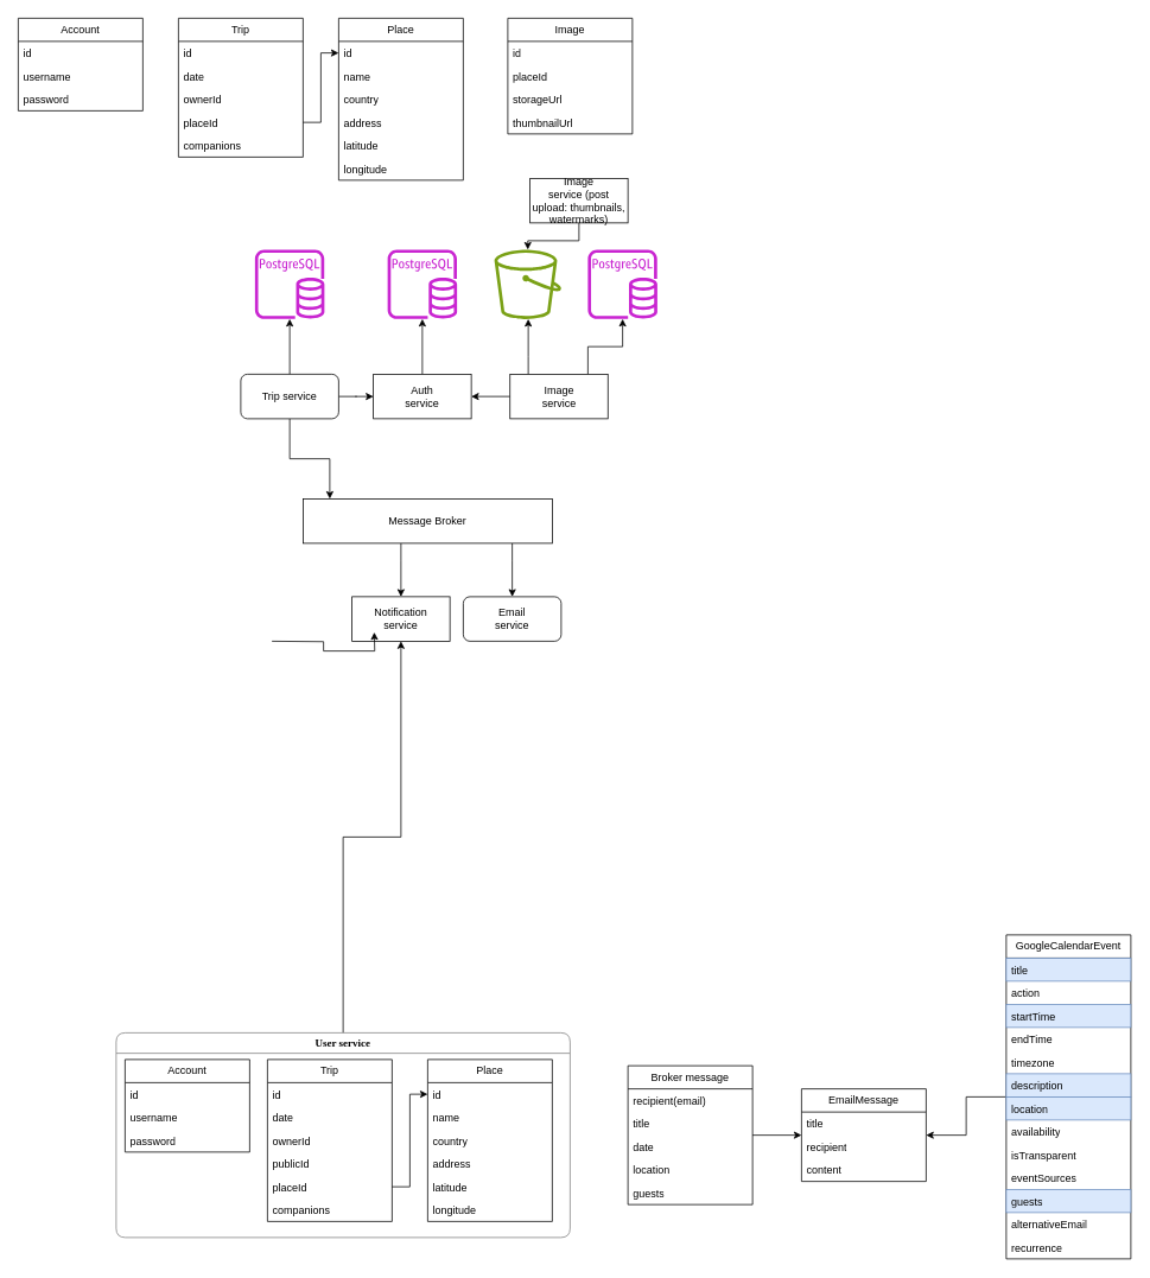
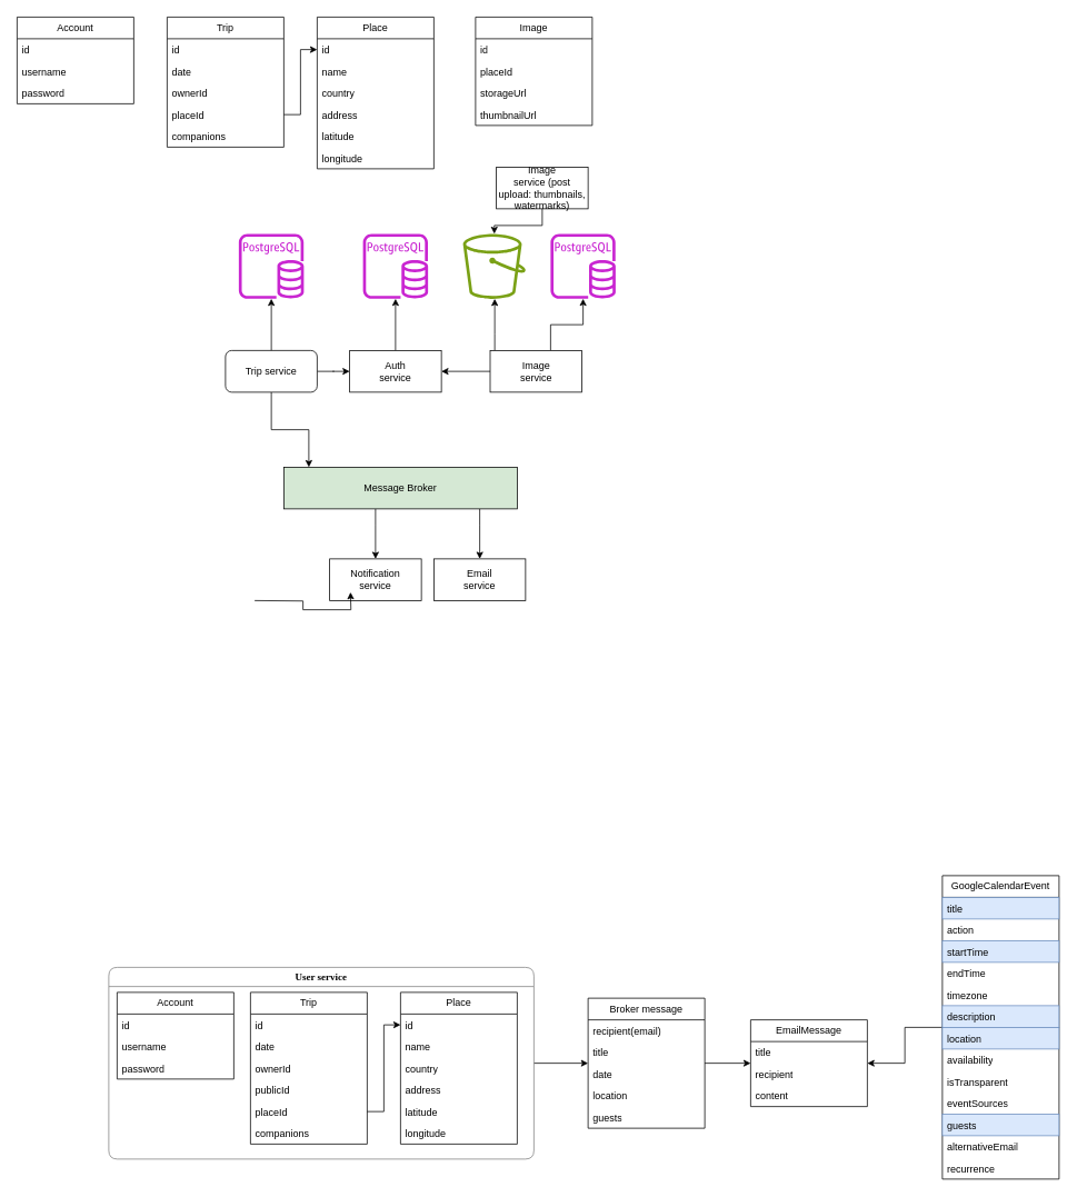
- <mxCell id="33" value="Image&lt;div&gt;service&lt;/div&gt;" style="html=1;whiteSpace=wrap;" parent="1" vertex="1"><mxGeometry x="572.5" y="420" width="110" height="50" as="geometry" /></mxCell>
+ <mxCell id="33" value="Image&lt;div&gt;service&lt;/div&gt;" style="html=1;whiteSpace=wrap;" parent="1" vertex="1"><mxGeometry x="587.5" y="420" width="110" height="50" as="geometry" /></mxCell>
- <mxCell id="23" value="Message Broker" style="html=1;whiteSpace=wrap;" parent="1" vertex="1"><mxGeometry x="340" y="560" width="280" height="50" as="geometry" /></mxCell>
+ <mxCell id="23" value="Message Broker" style="html=1;whiteSpace=wrap;fillColor=#d5e8d4;" parent="1" vertex="1"><mxGeometry x="340" y="560" width="280" height="50" as="geometry" /></mxCell>
- <mxCell id="34" value="Email&lt;br&gt;service" style="html=1;whiteSpace=wrap;rounded=1;" parent="1" vertex="1"><mxGeometry x="520" y="670" width="110" height="50" as="geometry" /></mxCell>
+ <mxCell id="34" value="Email&lt;br&gt;service" style="html=1;whiteSpace=wrap;" parent="1" vertex="1"><mxGeometry x="520" y="670" width="110" height="50" as="geometry" /></mxCell>
- <mxCell id="58" style="edgeStyle=orthogonalEdgeStyle;rounded=0;orthogonalLoop=1;jettySize=auto;html=1;" parent="1" source="59" target="20" edge="1"><mxGeometry relative="1" as="geometry" /></mxCell>
+ <mxCell id="58" style="edgeStyle=orthogonalEdgeStyle;rounded=0;orthogonalLoop=1;jettySize=auto;html=1;" parent="1" source="59" target="80" edge="1"><mxGeometry relative="1" as="geometry" /></mxCell>
